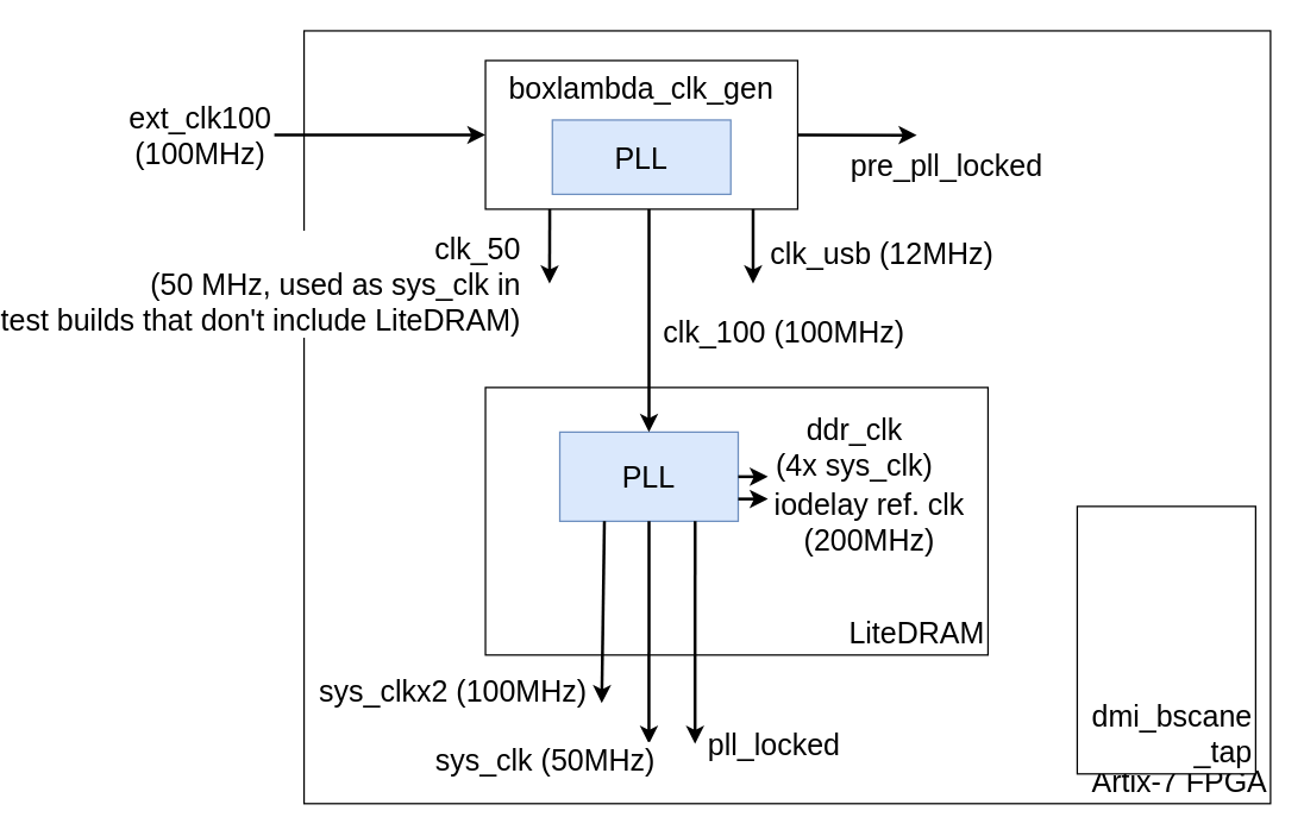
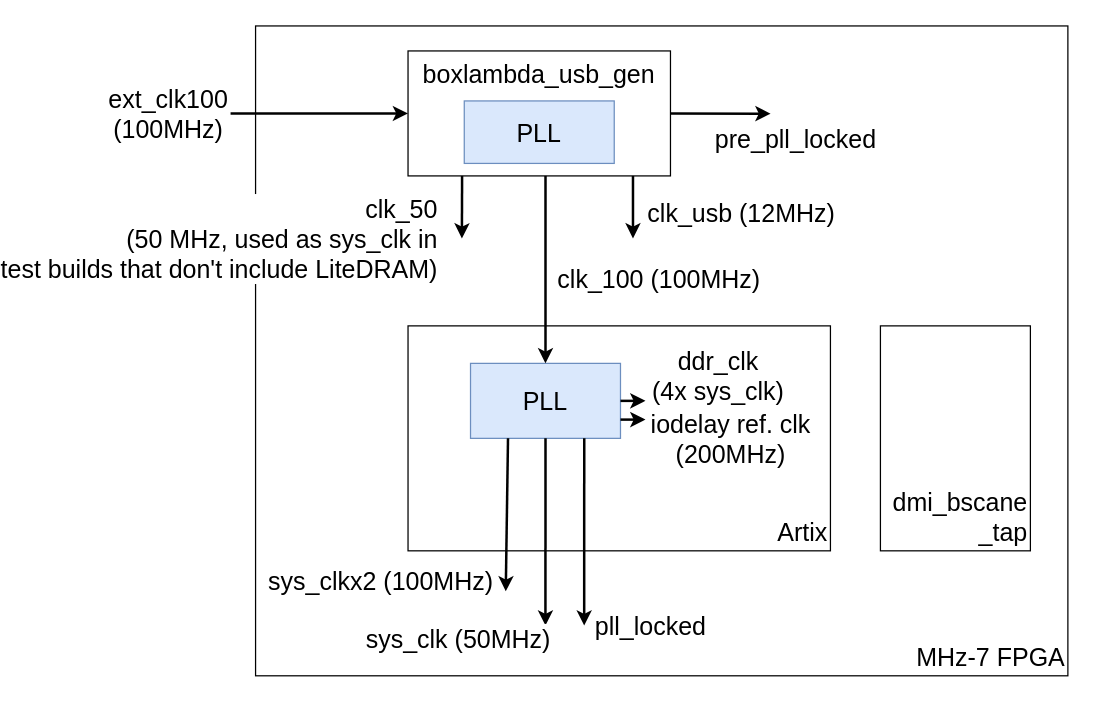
- <mxCell id="15" value="boxlambda_clk_gen" style="rounded=0;whiteSpace=wrap;html=1;strokeWidth=1;fontSize=20;verticalAlign=top;" parent="1" vertex="1"><mxGeometry x="162" y="40" width="210" height="100" as="geometry" /></mxCell>
+ <mxCell id="15" value="boxlambda_usb_gen" style="rounded=0;whiteSpace=wrap;html=1;strokeWidth=1;fontSize=20;verticalAlign=top;" parent="1" vertex="1"><mxGeometry x="162" y="40" width="210" height="100" as="geometry" /></mxCell>
- <mxCell id="5" value="LiteDRAM" style="rounded=0;whiteSpace=wrap;html=1;fontSize=20;align=right;verticalAlign=bottom;" parent="1" vertex="1"><mxGeometry x="162" y="260" width="338" height="180" as="geometry" /></mxCell>
+ <mxCell id="5" value="Artix" style="rounded=0;whiteSpace=wrap;html=1;fontSize=20;align=right;verticalAlign=bottom;" parent="1" vertex="1"><mxGeometry x="162" y="260" width="338" height="180" as="geometry" /></mxCell>
- <mxCell id="10" value="dmi_bscane&lt;br&gt;_tap" style="rounded=0;whiteSpace=wrap;html=1;fontSize=20;verticalAlign=bottom;align=right;" parent="1" vertex="1"><mxGeometry x="560" y="340" width="120" height="180" as="geometry" /></mxCell>
+ <mxCell id="10" value="dmi_bscane&lt;br&gt;_tap" style="rounded=0;whiteSpace=wrap;html=1;fontSize=20;verticalAlign=bottom;align=right;" parent="1" vertex="1"><mxGeometry x="540" y="260" width="120" height="180" as="geometry" /></mxCell>
- <mxCell id="4" value="Artix-7 FPGA" style="rounded=0;whiteSpace=wrap;html=1;fontSize=20;verticalAlign=bottom;align=right;" parent="1" vertex="1"><mxGeometry x="40" y="20" width="650" height="520" as="geometry" /></mxCell>
+ <mxCell id="4" value="MHz-7 FPGA" style="rounded=0;whiteSpace=wrap;html=1;fontSize=20;verticalAlign=bottom;align=right;" parent="1" vertex="1"><mxGeometry x="40" y="20" width="650" height="520" as="geometry" /></mxCell>
